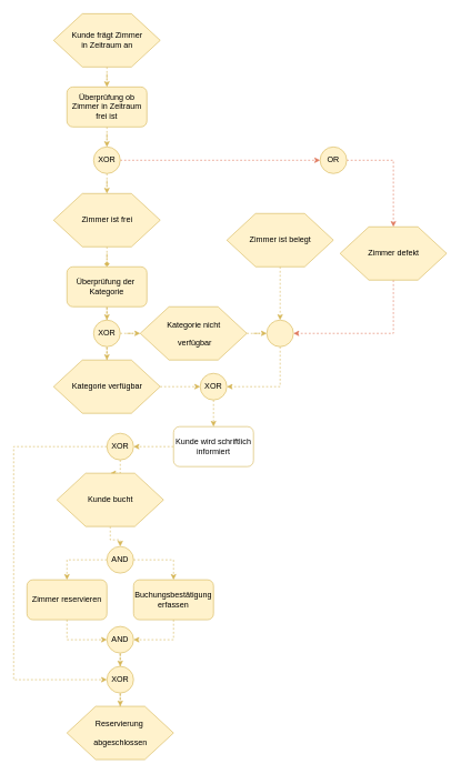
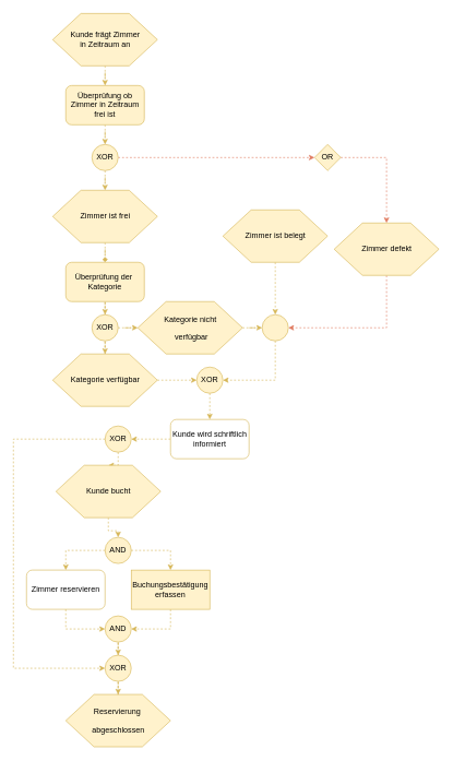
- <mxCell id="46" value="OR" style="ellipse;whiteSpace=wrap;html=1;aspect=fixed;fillColor=#fff2cc;strokeColor=#d6b656;" vertex="1" parent="1"><mxGeometry x="480" y="220" width="40" height="40" as="geometry" /></mxCell>
+ <mxCell id="46" value="OR" style="rhombus;whiteSpace=wrap;html=1;aspect=fixed;fillColor=#fff2cc;strokeColor=#d6b656;" vertex="1" parent="1"><mxGeometry x="480" y="220" width="40" height="40" as="geometry" /></mxCell>
- <mxCell id="37" value="Zimmer reservieren" style="rounded=1;whiteSpace=wrap;html=1;fillColor=#fff2cc;strokeColor=#d6b656;" vertex="1" parent="1"><mxGeometry x="40" y="870" width="120" height="60" as="geometry" /></mxCell>
+ <mxCell id="37" value="Zimmer reservieren" style="rounded=1;whiteSpace=wrap;html=1;fillColor=#ffffff;strokeColor=#d6b656;" vertex="1" parent="1"><mxGeometry x="40" y="870" width="120" height="60" as="geometry" /></mxCell>
- <mxCell id="39" value="Buchungsbestätigung&lt;br&gt;erfassen" style="rounded=1;whiteSpace=wrap;html=1;fillColor=#fff2cc;strokeColor=#d6b656;" vertex="1" parent="1"><mxGeometry x="200" y="870" width="120" height="60" as="geometry" /></mxCell>
+ <mxCell id="39" value="Buchungsbestätigung&lt;br&gt;erfassen" style="whiteSpace=wrap;html=1;fillColor=#fff2cc;strokeColor=#d6b656;rounded=0;" vertex="1" parent="1"><mxGeometry x="200" y="870" width="120" height="60" as="geometry" /></mxCell>
